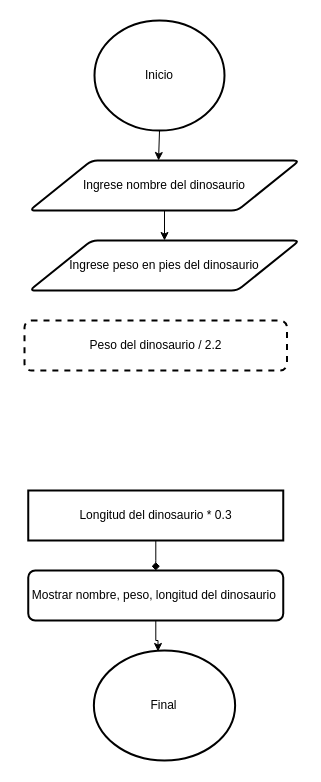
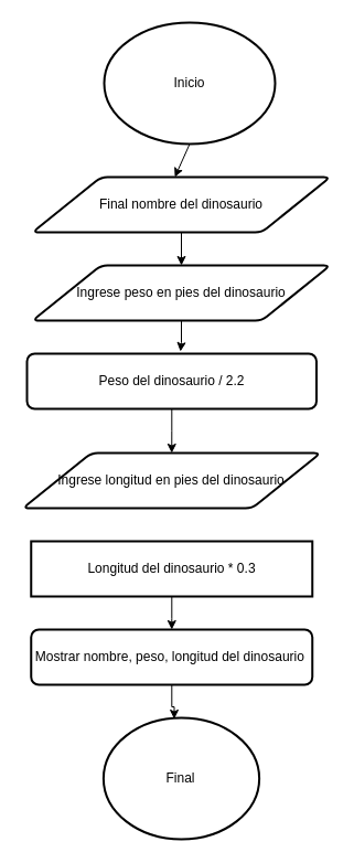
- <mxCell id="2" value="Inicio" style="strokeWidth=2;html=1;shape=mxgraph.flowchart.start_2;whiteSpace=wrap;" parent="1" vertex="1"><mxGeometry x="94" y="20" width="130" height="110" as="geometry" /></mxCell>
+ <mxCell id="2" value="Inicio" style="strokeWidth=2;html=1;shape=mxgraph.flowchart.start_2;whiteSpace=wrap;" parent="1" vertex="1"><mxGeometry x="94" y="20" width="155" height="110" as="geometry" /></mxCell>
- <mxCell id="4" value="Ingrese nombre del dinosaurio" style="shape=parallelogram;html=1;strokeWidth=2;perimeter=parallelogramPerimeter;whiteSpace=wrap;rounded=1;arcSize=12;size=0.23;" parent="1" vertex="1"><mxGeometry x="29" y="160" width="270" height="50" as="geometry" /></mxCell>
+ <mxCell id="4" value="Final nombre del dinosaurio" style="shape=parallelogram;html=1;strokeWidth=2;perimeter=parallelogramPerimeter;whiteSpace=wrap;rounded=1;arcSize=12;size=0.23;" parent="1" vertex="1"><mxGeometry x="29" y="160" width="270" height="50" as="geometry" /></mxCell>
+ <mxCell id="7" style="edgeStyle=orthogonalEdgeStyle;rounded=0;orthogonalLoop=1;jettySize=auto;html=1;entryX=0.53;entryY=-0.04;entryDx=0;entryDy=0;entryPerimeter=0;fontFamily=Helvetica;fontSize=12;fontColor=default;" parent="1" source="8" target="6" edge="1"><mxGeometry relative="1" as="geometry" /></mxCell>
- <mxCell id="6" value="Peso del dinosaurio / 2.2" style="rounded=1;whiteSpace=wrap;html=1;absoluteArcSize=1;arcSize=14;strokeWidth=2;fontFamily=Helvetica;fontSize=12;fontColor=default;dashed=1;" parent="1" vertex="1"><mxGeometry x="24" y="320" width="262.5" height="50" as="geometry" /></mxCell>
+ <mxCell id="6" value="Peso del dinosaurio / 2.2" style="rounded=1;whiteSpace=wrap;html=1;absoluteArcSize=1;arcSize=14;strokeWidth=2;fontFamily=Helvetica;fontSize=12;fontColor=default;" parent="1" vertex="1"><mxGeometry x="24" y="320" width="262.5" height="50" as="geometry" /></mxCell>
+ <mxCell id="5" style="edgeStyle=orthogonalEdgeStyle;rounded=0;orthogonalLoop=1;jettySize=auto;html=1;entryX=0.5;entryY=0;entryDx=0;entryDy=0;fontFamily=Helvetica;fontSize=12;fontColor=default;" parent="1" source="6" target="9" edge="1"><mxGeometry relative="1" as="geometry" /></mxCell>
+ <mxCell id="9" value="Ingrese longitud en pies del dinosaurio" style="shape=parallelogram;html=1;strokeWidth=2;perimeter=parallelogramPerimeter;whiteSpace=wrap;rounded=1;arcSize=12;size=0.23;" parent="1" vertex="1"><mxGeometry x="20.25" y="410" width="270" height="50" as="geometry" /></mxCell>
- <mxCell id="10" style="edgeStyle=orthogonalEdgeStyle;rounded=0;orthogonalLoop=1;jettySize=auto;html=1;entryX=0.5;entryY=0;entryDx=0;entryDy=0;fontFamily=Helvetica;fontSize=12;fontColor=default;endArrow=diamond;" parent="1" source="11" target="13" edge="1"><mxGeometry relative="1" as="geometry" /></mxCell>
+ <mxCell id="10" style="edgeStyle=orthogonalEdgeStyle;rounded=0;orthogonalLoop=1;jettySize=auto;html=1;entryX=0.5;entryY=0;entryDx=0;entryDy=0;fontFamily=Helvetica;fontSize=12;fontColor=default;" parent="1" source="11" target="13" edge="1"><mxGeometry relative="1" as="geometry" /></mxCell>
